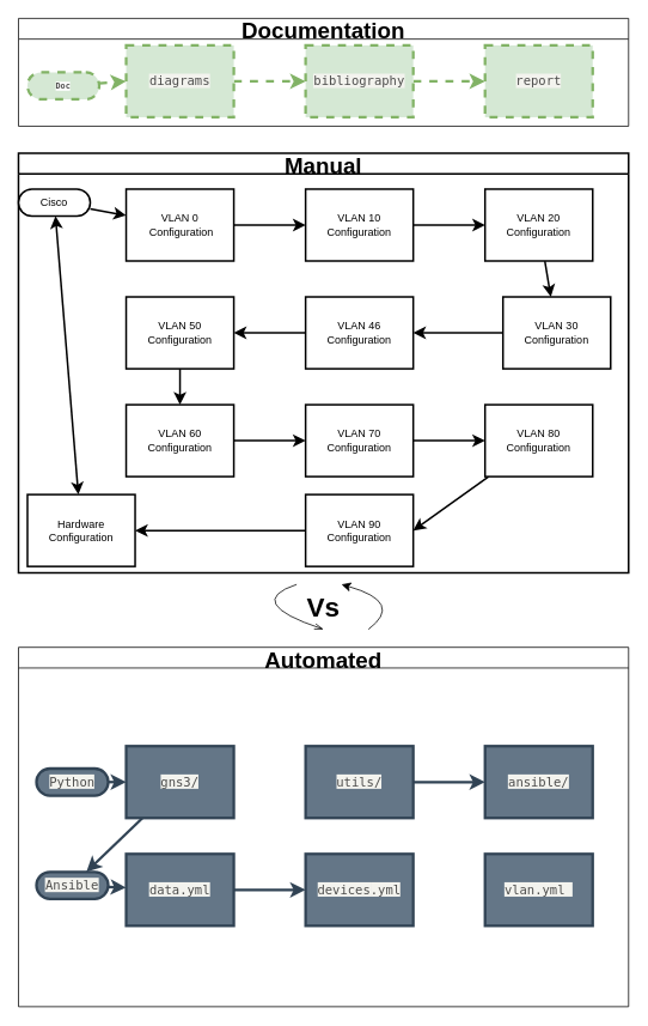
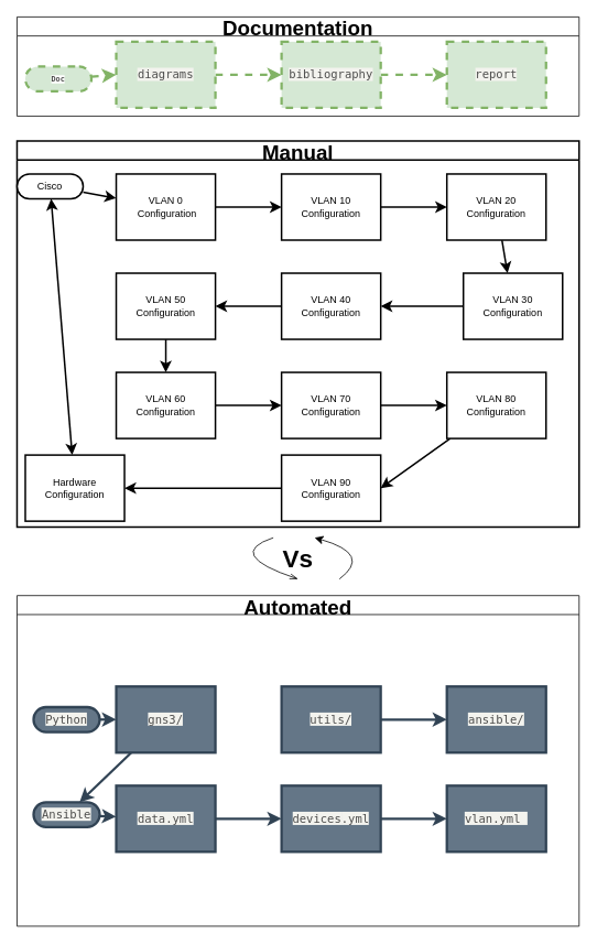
- <mxCell id="23" value="VLAN 46 Configuration" style="whiteSpace=wrap;html=1;dashed=0;strokeWidth=2;" vertex="1" parent="10"><mxGeometry x="320" y="160" width="120" height="80" as="geometry" /></mxCell>
+ <mxCell id="23" value="VLAN 40 Configuration" style="whiteSpace=wrap;html=1;dashed=0;strokeWidth=2;" vertex="1" parent="10"><mxGeometry x="320" y="160" width="120" height="80" as="geometry" /></mxCell>
+ <mxCell id="43" value="" style="edgeStyle=none;curved=1;rounded=0;orthogonalLoop=1;jettySize=auto;html=1;fontSize=12;startSize=8;endSize=8;strokeWidth=3;fillColor=#647687;strokeColor=#314354;" edge="1" parent="35" source="44" target="45"><mxGeometry relative="1" as="geometry" /></mxCell>
